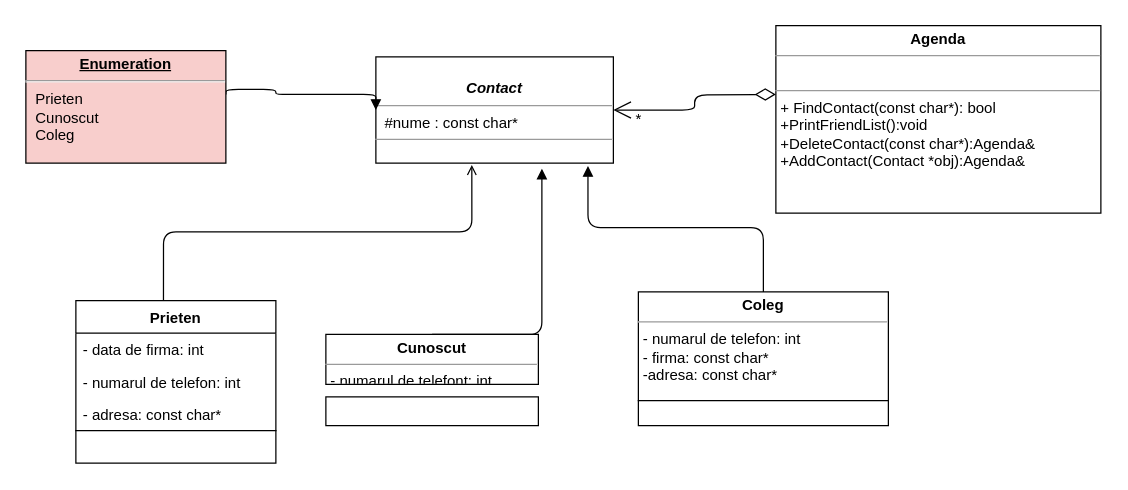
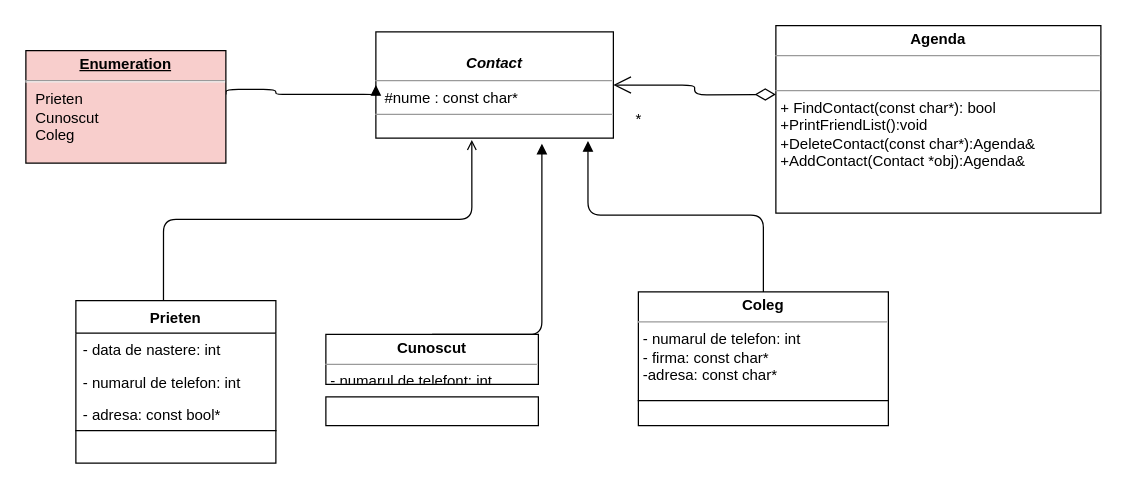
- <mxCell id="2" value="&lt;p style=&quot;margin: 0px ; margin-top: 4px ; text-align: center&quot;&gt;&lt;br&gt;&lt;b&gt;&lt;i&gt;Contact&lt;/i&gt;&lt;/b&gt;&lt;/p&gt;&lt;hr size=&quot;1&quot;&gt;&lt;p style=&quot;margin: 0px ; margin-left: 4px&quot;&gt;&amp;nbsp;#nume : const char*&lt;br&gt;&lt;/p&gt;&lt;hr size=&quot;1&quot;&gt;&lt;p style=&quot;margin: 0px ; margin-left: 4px&quot;&gt;&lt;br&gt;&lt;/p&gt;" style="verticalAlign=top;align=left;overflow=fill;fontSize=12;fontFamily=Helvetica;html=1;" parent="1" vertex="1"><mxGeometry x="300" y="45" width="190" height="85" as="geometry" /></mxCell>
+ <mxCell id="2" value="&lt;p style=&quot;margin: 0px ; margin-top: 4px ; text-align: center&quot;&gt;&lt;br&gt;&lt;b&gt;&lt;i&gt;Contact&lt;/i&gt;&lt;/b&gt;&lt;/p&gt;&lt;hr size=&quot;1&quot;&gt;&lt;p style=&quot;margin: 0px ; margin-left: 4px&quot;&gt;&amp;nbsp;#nume : const char*&lt;br&gt;&lt;/p&gt;&lt;hr size=&quot;1&quot;&gt;&lt;p style=&quot;margin: 0px ; margin-left: 4px&quot;&gt;&lt;br&gt;&lt;/p&gt;" style="verticalAlign=top;align=left;overflow=fill;fontSize=12;fontFamily=Helvetica;html=1;" parent="1" vertex="1"><mxGeometry x="300" y="25" width="190" height="85" as="geometry" /></mxCell>
- <mxCell id="4" value="- data de firma: int" style="text;strokeColor=none;fillColor=none;align=left;verticalAlign=top;spacingLeft=4;spacingRight=4;overflow=hidden;rotatable=0;points=[[0,0.5],[1,0.5]];portConstraint=eastwest;" parent="3" vertex="1"><mxGeometry y="26" width="160" height="26" as="geometry" /></mxCell>
+ <mxCell id="4" value="- data de nastere: int" style="text;strokeColor=none;fillColor=none;align=left;verticalAlign=top;spacingLeft=4;spacingRight=4;overflow=hidden;rotatable=0;points=[[0,0.5],[1,0.5]];portConstraint=eastwest;" parent="3" vertex="1"><mxGeometry y="26" width="160" height="26" as="geometry" /></mxCell>
- <mxCell id="6" value="- adresa: const char*" style="text;strokeColor=none;fillColor=none;align=left;verticalAlign=top;spacingLeft=4;spacingRight=4;overflow=hidden;rotatable=0;points=[[0,0.5],[1,0.5]];portConstraint=eastwest;" parent="3" vertex="1"><mxGeometry y="78" width="160" height="26" as="geometry" /></mxCell>
+ <mxCell id="6" value="- adresa: const bool*" style="text;strokeColor=none;fillColor=none;align=left;verticalAlign=top;spacingLeft=4;spacingRight=4;overflow=hidden;rotatable=0;points=[[0,0.5],[1,0.5]];portConstraint=eastwest;" parent="3" vertex="1"><mxGeometry y="78" width="160" height="26" as="geometry" /></mxCell>
